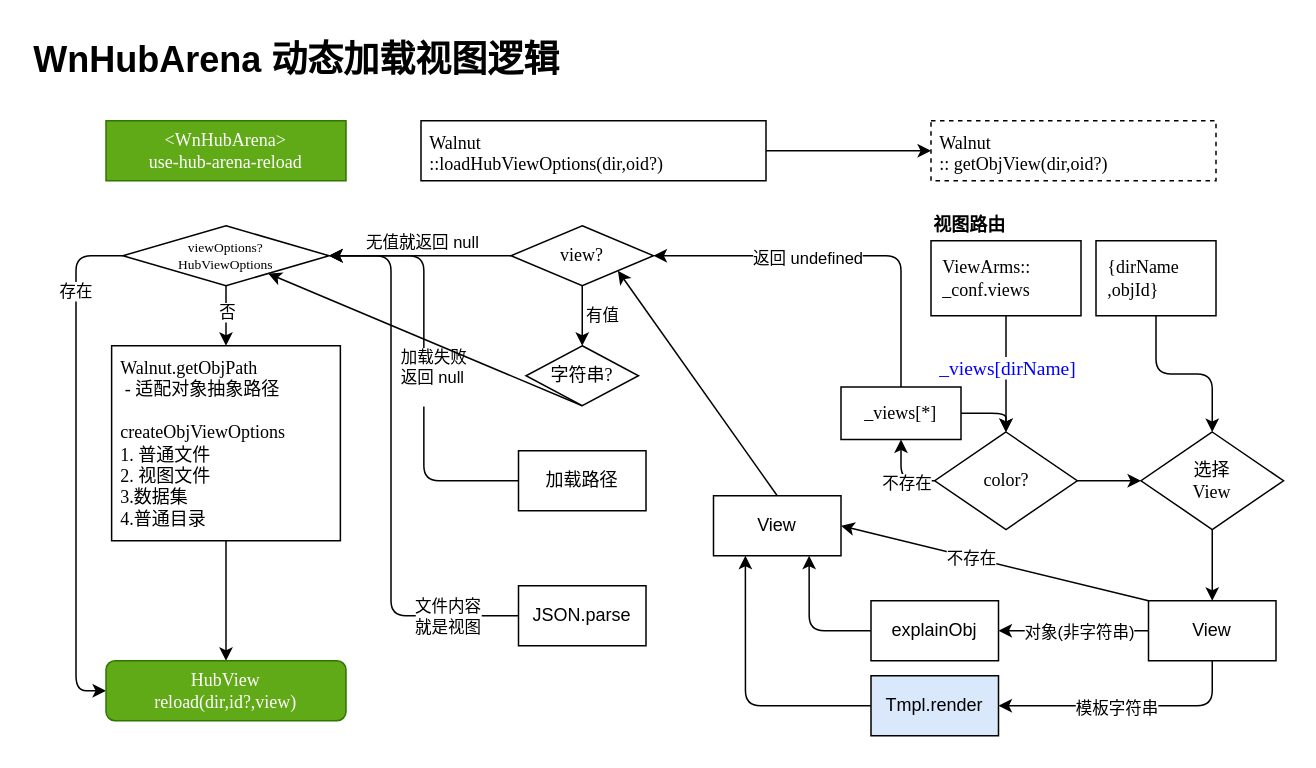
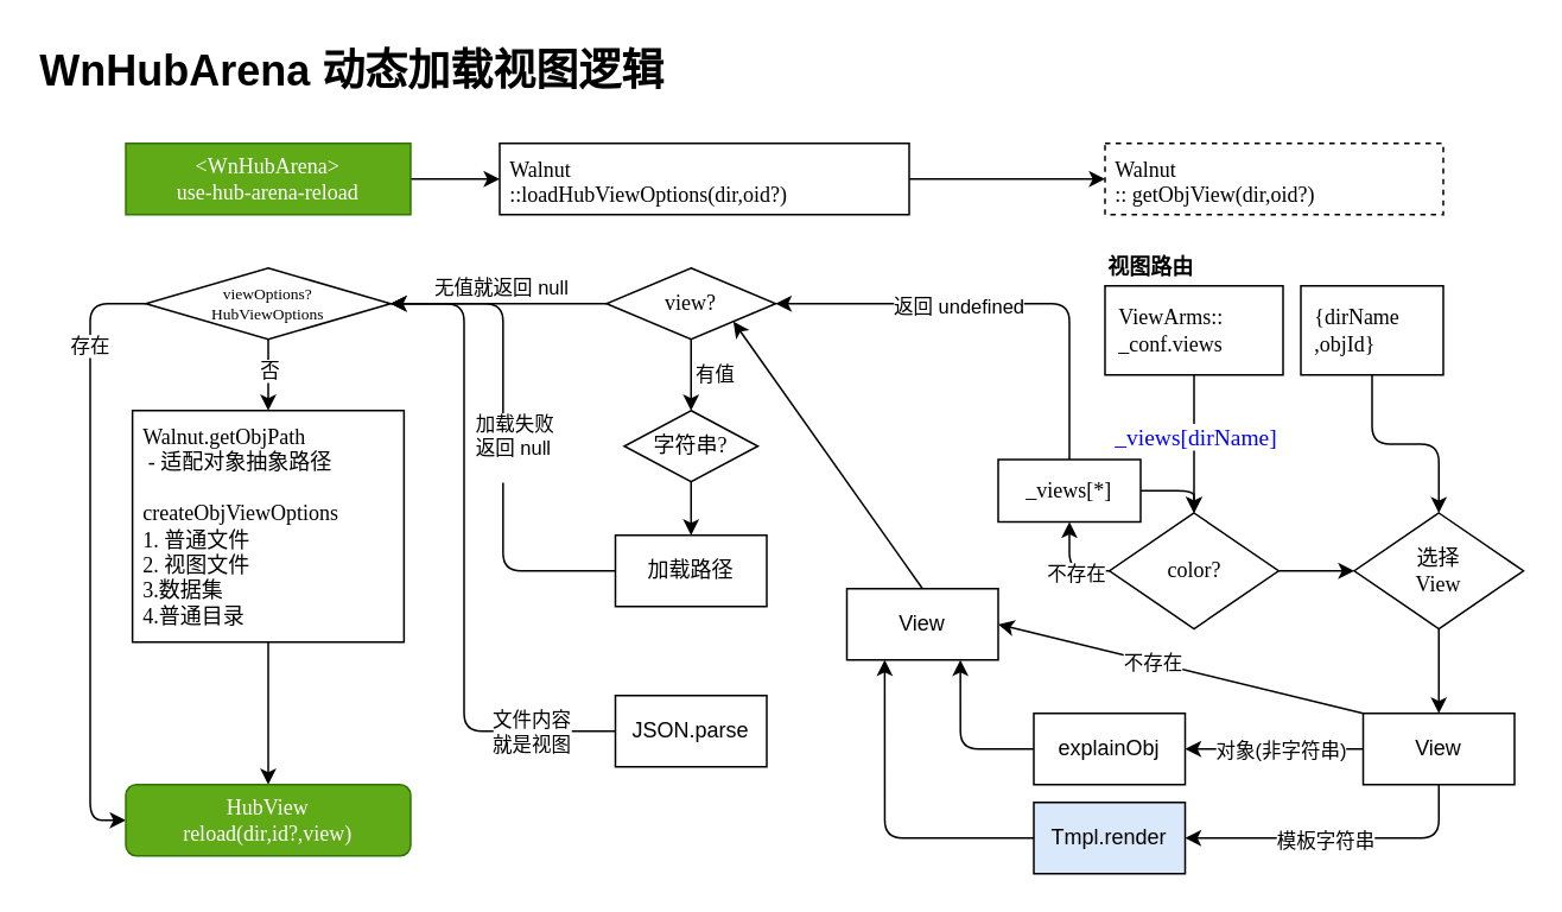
+ <mxCell id="2" style="edgeStyle=none;html=1;exitX=1;exitY=0.5;exitDx=0;exitDy=0;entryX=0;entryY=0.5;entryDx=0;entryDy=0;" edge="1" parent="1" source="3" target="5"><mxGeometry relative="1" as="geometry" /></mxCell>
- <mxCell id="26" style="edgeStyle=elbowEdgeStyle;html=1;exitX=0;exitY=0.5;exitDx=0;exitDy=0;entryX=1;entryY=0.5;entryDx=0;entryDy=0;" edge="1" parent="1" source="25" target="16"><mxGeometry relative="1" as="geometry"><mxPoint x="345" y="430.5" as="sourcePoint" /><mxPoint x="220" y="170" as="targetPoint" /><Array as="points"><mxPoint x="260" y="280" /></Array></mxGeometry></mxCell>
+ <mxCell id="26" style="edgeStyle=elbowEdgeStyle;html=1;exitX=0;exitY=0.5;exitDx=0;exitDy=0;entryX=1;entryY=0.5;entryDx=0;entryDy=0;endArrow=none;" edge="1" parent="1" source="25" target="16"><mxGeometry relative="1" as="geometry"><mxPoint x="345" y="430.5" as="sourcePoint" /><mxPoint x="220" y="170" as="targetPoint" /><Array as="points"><mxPoint x="260" y="280" /></Array></mxGeometry></mxCell>
- <mxCell id="22" style="edgeStyle=none;html=1;exitX=0.5;exitY=1;exitDx=0;exitDy=0;" edge="1" parent="1" source="23" target="16"><mxGeometry relative="1" as="geometry" /></mxCell>
+ <mxCell id="22" style="edgeStyle=none;html=1;exitX=0.5;exitY=1;exitDx=0;exitDy=0;entryX=0.5;entryY=0;entryDx=0;entryDy=0;" edge="1" parent="1" source="23" target="24"><mxGeometry relative="1" as="geometry" /></mxCell>
